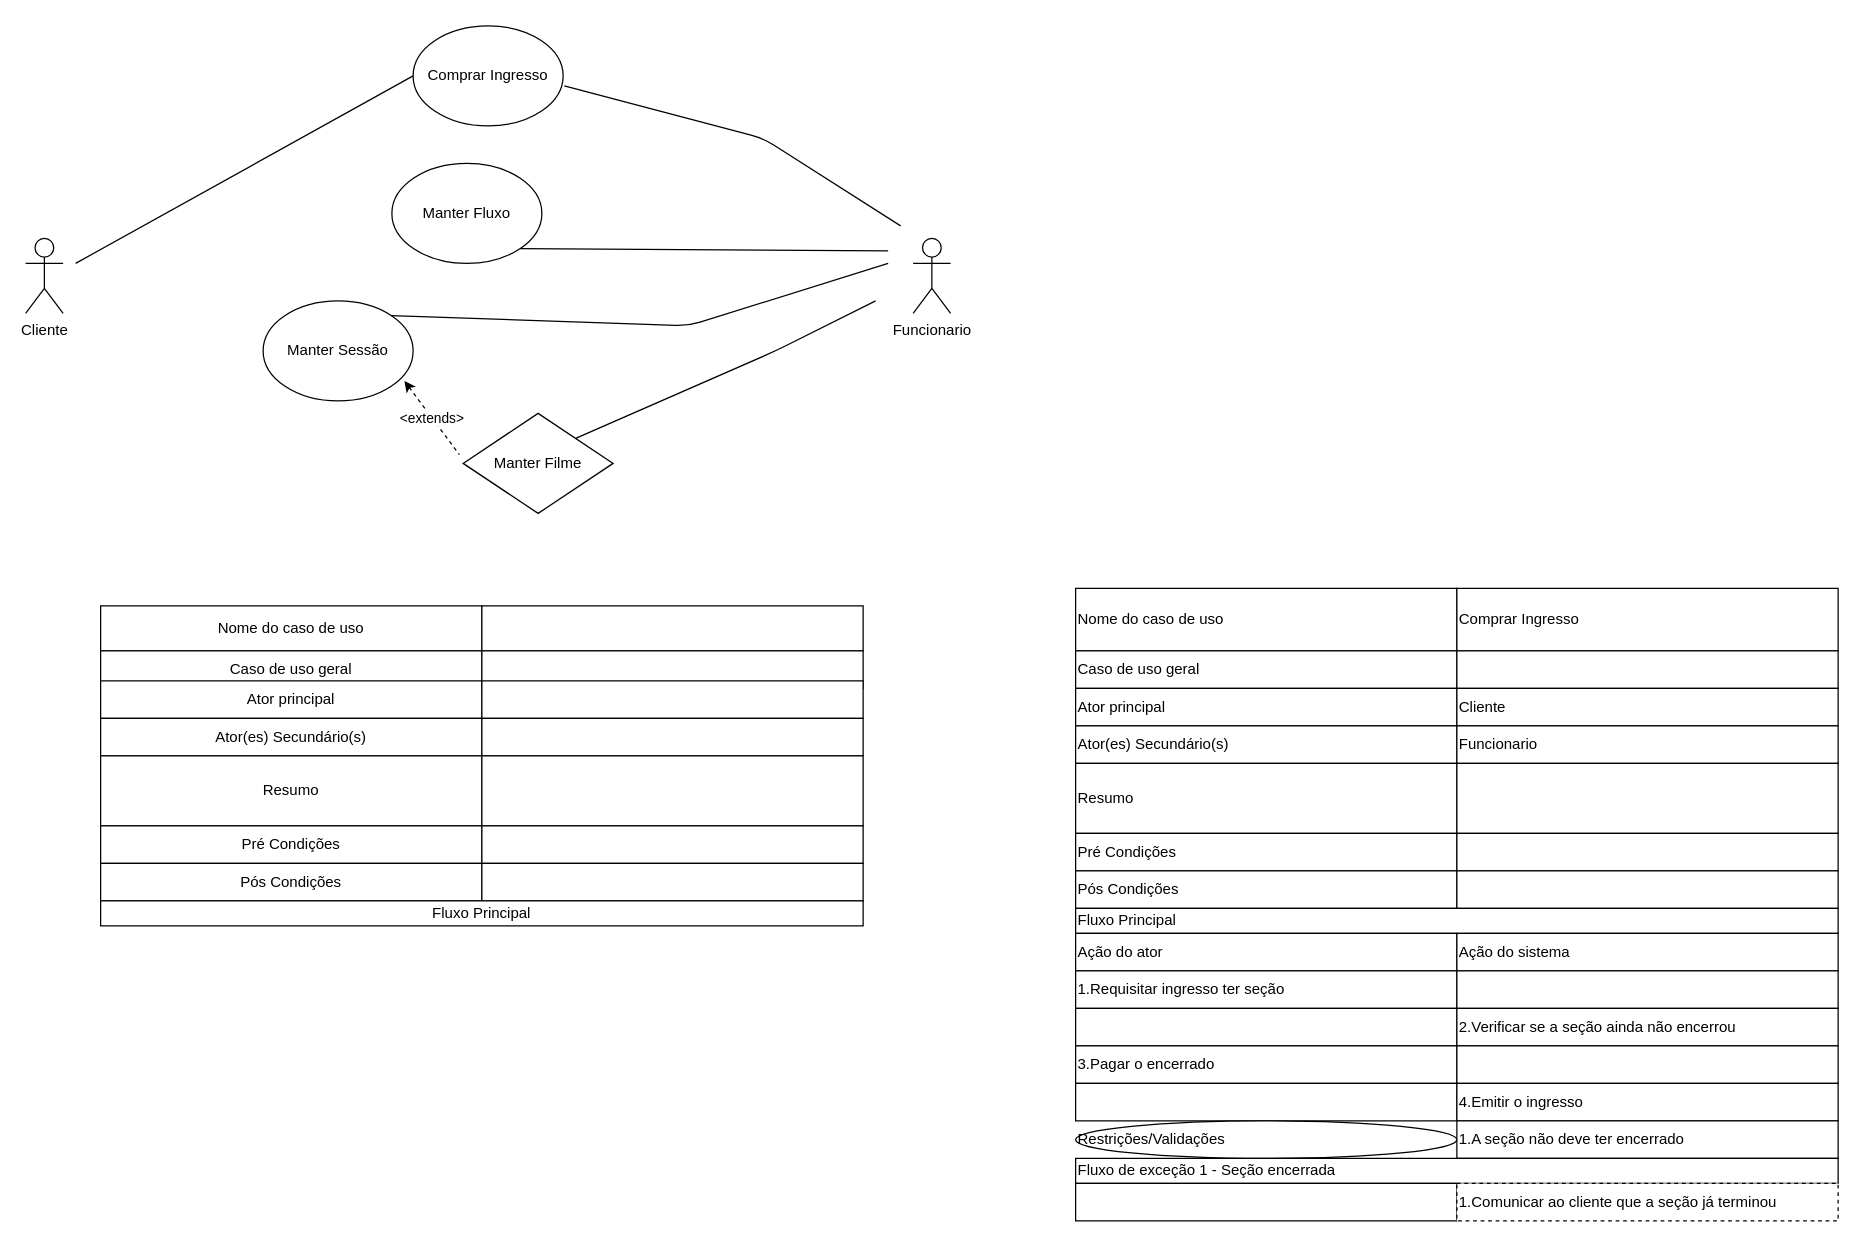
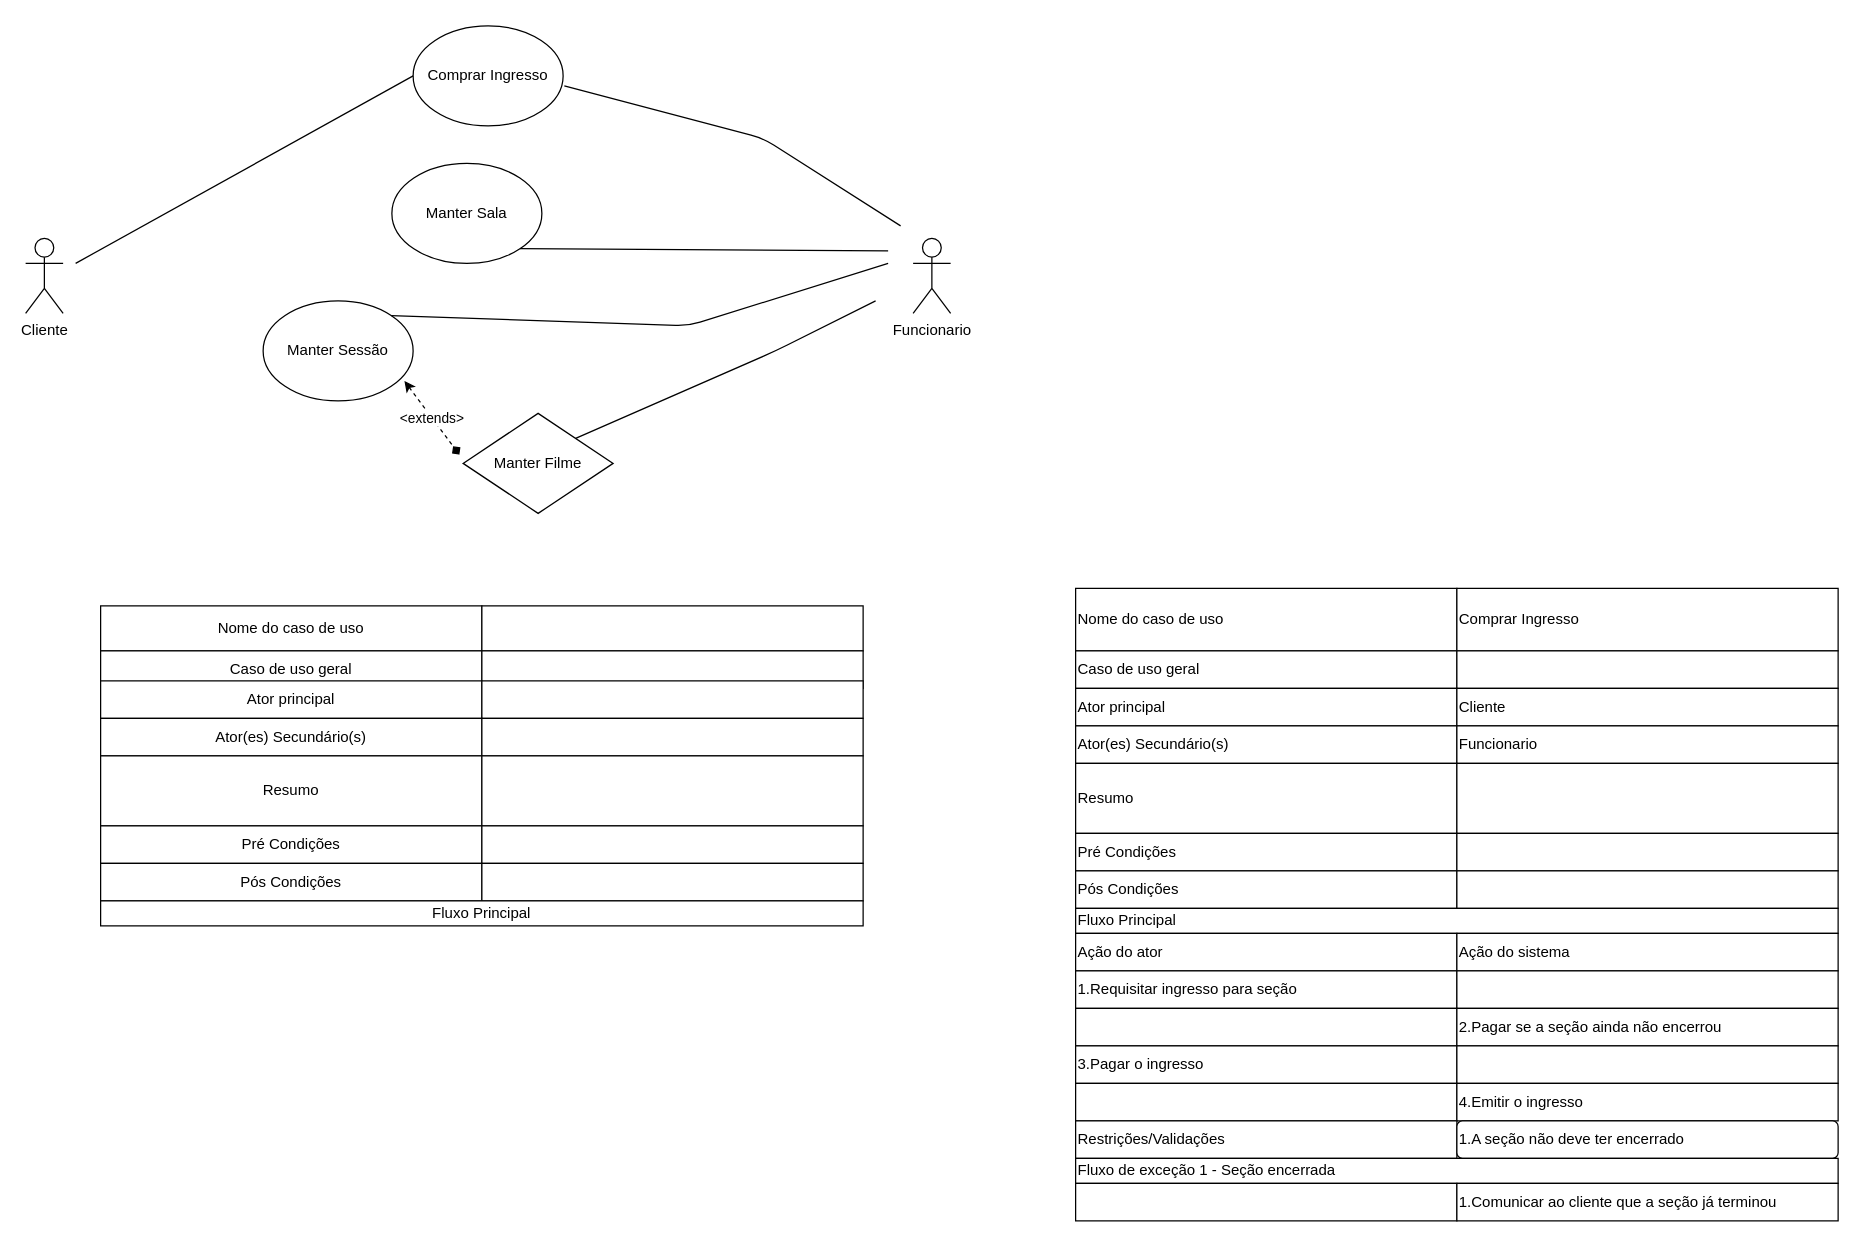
- <mxCell id="7" value="Manter Fluxo" style="ellipse;whiteSpace=wrap;html=1;" vertex="1" parent="1"><mxGeometry x="313" y="130" width="120" height="80" as="geometry" /></mxCell>
+ <mxCell id="7" value="Manter Sala" style="ellipse;whiteSpace=wrap;html=1;" vertex="1" parent="1"><mxGeometry x="313" y="130" width="120" height="80" as="geometry" /></mxCell>
- <mxCell id="13" value="&amp;lt;extends&amp;gt;" style="endArrow=none;dashed=1;html=1;entryX=-0.025;entryY=0.413;entryDx=0;entryDy=0;entryPerimeter=0;exitX=0.942;exitY=0.8;exitDx=0;exitDy=0;exitPerimeter=0;startArrow=classic;startFill=1;" edge="1" parent="1" source="11" target="9"><mxGeometry width="50" height="50" relative="1" as="geometry"><mxPoint x="305" y="430" as="sourcePoint" /><mxPoint x="355" y="380" as="targetPoint" /></mxGeometry></mxCell>
+ <mxCell id="13" value="&amp;lt;extends&amp;gt;" style="endArrow=diamond;dashed=1;html=1;entryX=-0.025;entryY=0.413;entryDx=0;entryDy=0;entryPerimeter=0;exitX=0.942;exitY=0.8;exitDx=0;exitDy=0;exitPerimeter=0;startArrow=classic;startFill=1;" edge="1" parent="1" source="11" target="9"><mxGeometry width="50" height="50" relative="1" as="geometry"><mxPoint x="305" y="430" as="sourcePoint" /><mxPoint x="355" y="380" as="targetPoint" /></mxGeometry></mxCell>
- <mxCell id="62" value="1.Requisitar ingresso ter seção" style="rounded=0;whiteSpace=wrap;html=1;align=left;" vertex="1" parent="61"><mxGeometry width="305" height="30" as="geometry" /></mxCell>
+ <mxCell id="62" value="1.Requisitar ingresso para seção" style="rounded=0;whiteSpace=wrap;html=1;align=left;" vertex="1" parent="61"><mxGeometry width="305" height="30" as="geometry" /></mxCell>
- <mxCell id="66" value="2.Verificar se a seção ainda não encerrou" style="rounded=0;whiteSpace=wrap;html=1;align=left;" vertex="1" parent="64"><mxGeometry x="305" width="305" height="30" as="geometry" /></mxCell>
+ <mxCell id="66" value="2.Pagar se a seção ainda não encerrou" style="rounded=0;whiteSpace=wrap;html=1;align=left;" vertex="1" parent="64"><mxGeometry x="305" width="305" height="30" as="geometry" /></mxCell>
- <mxCell id="68" value="3.Pagar o encerrado" style="rounded=0;whiteSpace=wrap;html=1;align=left;" vertex="1" parent="67"><mxGeometry width="305" height="30" as="geometry" /></mxCell>
+ <mxCell id="68" value="3.Pagar o ingresso" style="rounded=0;whiteSpace=wrap;html=1;align=left;" vertex="1" parent="67"><mxGeometry width="305" height="30" as="geometry" /></mxCell>
- <mxCell id="74" value="Restrições/Validações" style="ellipse;whiteSpace=wrap;html=1;align=left;" vertex="1" parent="73"><mxGeometry width="305" height="30" as="geometry" /></mxCell>
+ <mxCell id="74" value="Restrições/Validações" style="rounded=0;whiteSpace=wrap;html=1;align=left;" vertex="1" parent="73"><mxGeometry width="305" height="30" as="geometry" /></mxCell>
- <mxCell id="75" value="1.A seção não deve ter encerrado" style="rounded=0;whiteSpace=wrap;html=1;align=left;" vertex="1" parent="73"><mxGeometry x="305" width="305" height="30" as="geometry" /></mxCell>
+ <mxCell id="75" value="1.A seção não deve ter encerrado" style="whiteSpace=wrap;html=1;align=left;rounded=1;" vertex="1" parent="73"><mxGeometry x="305" width="305" height="30" as="geometry" /></mxCell>
- <mxCell id="79" value="1.Comunicar ao cliente que a seção já terminou" style="rounded=0;whiteSpace=wrap;html=1;align=left;dashed=1;" vertex="1" parent="77"><mxGeometry x="305" width="305" height="30" as="geometry" /></mxCell>
+ <mxCell id="79" value="1.Comunicar ao cliente que a seção já terminou" style="rounded=0;whiteSpace=wrap;html=1;align=left;" vertex="1" parent="77"><mxGeometry x="305" width="305" height="30" as="geometry" /></mxCell>
